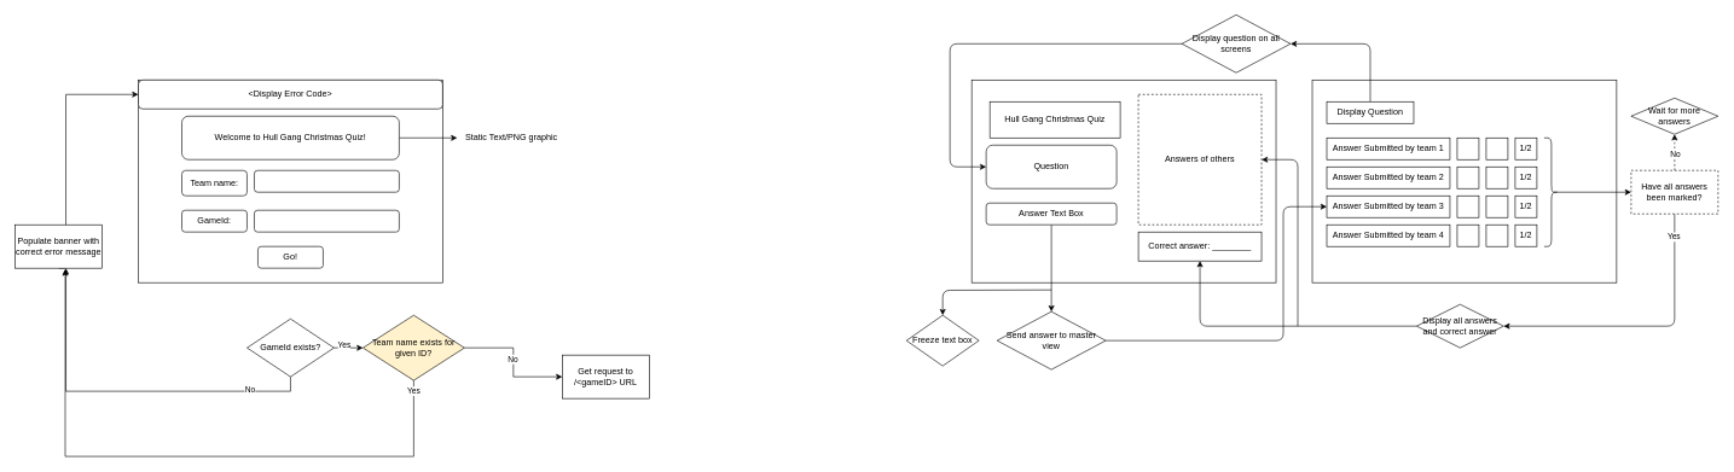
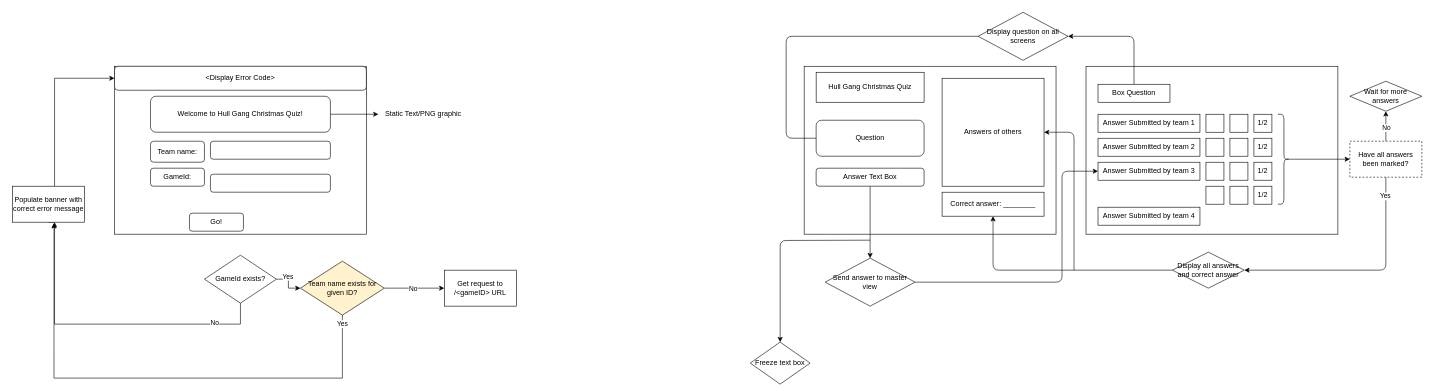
- <mxCell id="33" value="Display Question" style="rounded=0;whiteSpace=wrap;html=1;sketch=0;" vertex="1" parent="1"><mxGeometry x="1830" y="140" width="120" height="30" as="geometry" /></mxCell>
+ <mxCell id="33" value="Box Question" style="rounded=0;whiteSpace=wrap;html=1;sketch=0;" vertex="1" parent="1"><mxGeometry x="1830" y="140" width="120" height="30" as="geometry" /></mxCell>
- <mxCell id="31" value="&lt;span&gt;Hull Gang Christmas Quiz&lt;/span&gt;" style="rounded=0;whiteSpace=wrap;html=1;sketch=0;" vertex="1" parent="1"><mxGeometry x="1365" y="140" width="180" height="50" as="geometry" /></mxCell>
+ <mxCell id="31" value="&lt;span&gt;Hull Gang Christmas Quiz&lt;/span&gt;" style="rounded=0;whiteSpace=wrap;html=1;sketch=0;" vertex="1" parent="1"><mxGeometry x="1360" y="120" width="180" height="50" as="geometry" /></mxCell>
- <mxCell id="60" value="" style="edgeStyle=orthogonalEdgeStyle;curved=0;rounded=1;sketch=0;orthogonalLoop=1;jettySize=auto;html=1;dashed=1;" edge="1" parent="1" source="64" target="66"><mxGeometry relative="1" as="geometry"><mxPoint x="2310" y="160" as="targetPoint" /><Array as="points"><mxPoint x="2310" y="200" /><mxPoint x="2310" y="200" /></Array></mxGeometry></mxCell>
+ <mxCell id="60" value="" style="edgeStyle=orthogonalEdgeStyle;curved=0;rounded=1;sketch=0;orthogonalLoop=1;jettySize=auto;html=1;" edge="1" parent="1" source="64" target="66"><mxGeometry relative="1" as="geometry"><mxPoint x="2310" y="160" as="targetPoint" /><Array as="points"><mxPoint x="2310" y="200" /><mxPoint x="2310" y="200" /></Array></mxGeometry></mxCell>
- <mxCell id="65" value="Answers of others" style="rounded=0;whiteSpace=wrap;html=1;sketch=0;dashed=1;" vertex="1" parent="1"><mxGeometry x="1570" y="130" width="170" height="180" as="geometry" /></mxCell>
+ <mxCell id="65" value="Answers of others" style="rounded=0;whiteSpace=wrap;html=1;sketch=0;" vertex="1" parent="1"><mxGeometry x="1570" y="130" width="170" height="180" as="geometry" /></mxCell>
- <mxCell id="75" value="" style="edgeStyle=orthogonalEdgeStyle;curved=0;rounded=1;sketch=0;orthogonalLoop=1;jettySize=auto;html=1;entryX=0;entryY=0.5;entryDx=0;entryDy=0;" edge="1" parent="1" source="76" target="28"><mxGeometry relative="1" as="geometry"><mxPoint x="1525" y="60" as="targetPoint" /><Array as="points"><mxPoint x="1310" y="60" /><mxPoint x="1310" y="230" /></Array></mxGeometry></mxCell>
+ <mxCell id="75" value="" style="edgeStyle=orthogonalEdgeStyle;curved=0;rounded=1;sketch=0;orthogonalLoop=1;jettySize=auto;html=1;entryX=0;entryY=0.5;entryDx=0;entryDy=0;endArrow=none;" edge="1" parent="1" source="76" target="28"><mxGeometry relative="1" as="geometry"><mxPoint x="1525" y="60" as="targetPoint" /><Array as="points"><mxPoint x="1310" y="60" /><mxPoint x="1310" y="230" /></Array></mxGeometry></mxCell>
- <mxCell id="8" value="GameId:" style="rounded=1;whiteSpace=wrap;html=1;" parent="1" vertex="1"><mxGeometry x="250" y="290" width="90" height="30" as="geometry" /></mxCell>
+ <mxCell id="8" value="GameId:" style="rounded=1;whiteSpace=wrap;html=1;" parent="1" vertex="1"><mxGeometry x="250" y="280" width="90" height="30" as="geometry" /></mxCell>
- <mxCell id="37" value="Answer Submitted by team 4" style="rounded=0;whiteSpace=wrap;html=1;sketch=0;" vertex="1" parent="1"><mxGeometry x="1830" y="310" width="170" height="30" as="geometry" /></mxCell>
+ <mxCell id="37" value="Answer Submitted by team 4" style="rounded=0;whiteSpace=wrap;html=1;sketch=0;" vertex="1" parent="1"><mxGeometry x="1830" y="345" width="170" height="30" as="geometry" /></mxCell>
- <mxCell id="9" value="Go!" style="rounded=1;whiteSpace=wrap;html=1;" parent="1" vertex="1"><mxGeometry x="355" y="340" width="90" height="30" as="geometry" /></mxCell>
+ <mxCell id="9" value="Go!" style="rounded=1;whiteSpace=wrap;html=1;" parent="1" vertex="1"><mxGeometry x="315" y="355" width="90" height="30" as="geometry" /></mxCell>
- <mxCell id="57" value="Freeze text box" style="rhombus;whiteSpace=wrap;html=1;rounded=0;sketch=0;" vertex="1" parent="1"><mxGeometry x="1250" y="435" width="100" height="70" as="geometry" /></mxCell>
+ <mxCell id="57" value="Freeze text box" style="rhombus;whiteSpace=wrap;html=1;rounded=0;sketch=0;" vertex="1" parent="1"><mxGeometry x="1250" y="570" width="100" height="70" as="geometry" /></mxCell>
- <mxCell id="16" value="GameId exists?" style="rhombus;whiteSpace=wrap;html=1;" parent="1" vertex="1"><mxGeometry x="340" y="440" width="120" height="80" as="geometry" /></mxCell>
+ <mxCell id="16" value="GameId exists?" style="rhombus;whiteSpace=wrap;html=1;" parent="1" vertex="1"><mxGeometry x="340" y="425" width="120" height="80" as="geometry" /></mxCell>
- <mxCell id="22" value="Get request to /&amp;lt;gameID&amp;gt; URL" style="rounded=0;whiteSpace=wrap;html=1;" parent="1" vertex="1"><mxGeometry x="775" y="490" width="120" height="60" as="geometry" /></mxCell>
+ <mxCell id="22" value="Get request to /&amp;lt;gameID&amp;gt; URL" style="rounded=0;whiteSpace=wrap;html=1;" parent="1" vertex="1"><mxGeometry x="740" y="450" width="120" height="60" as="geometry" /></mxCell>
